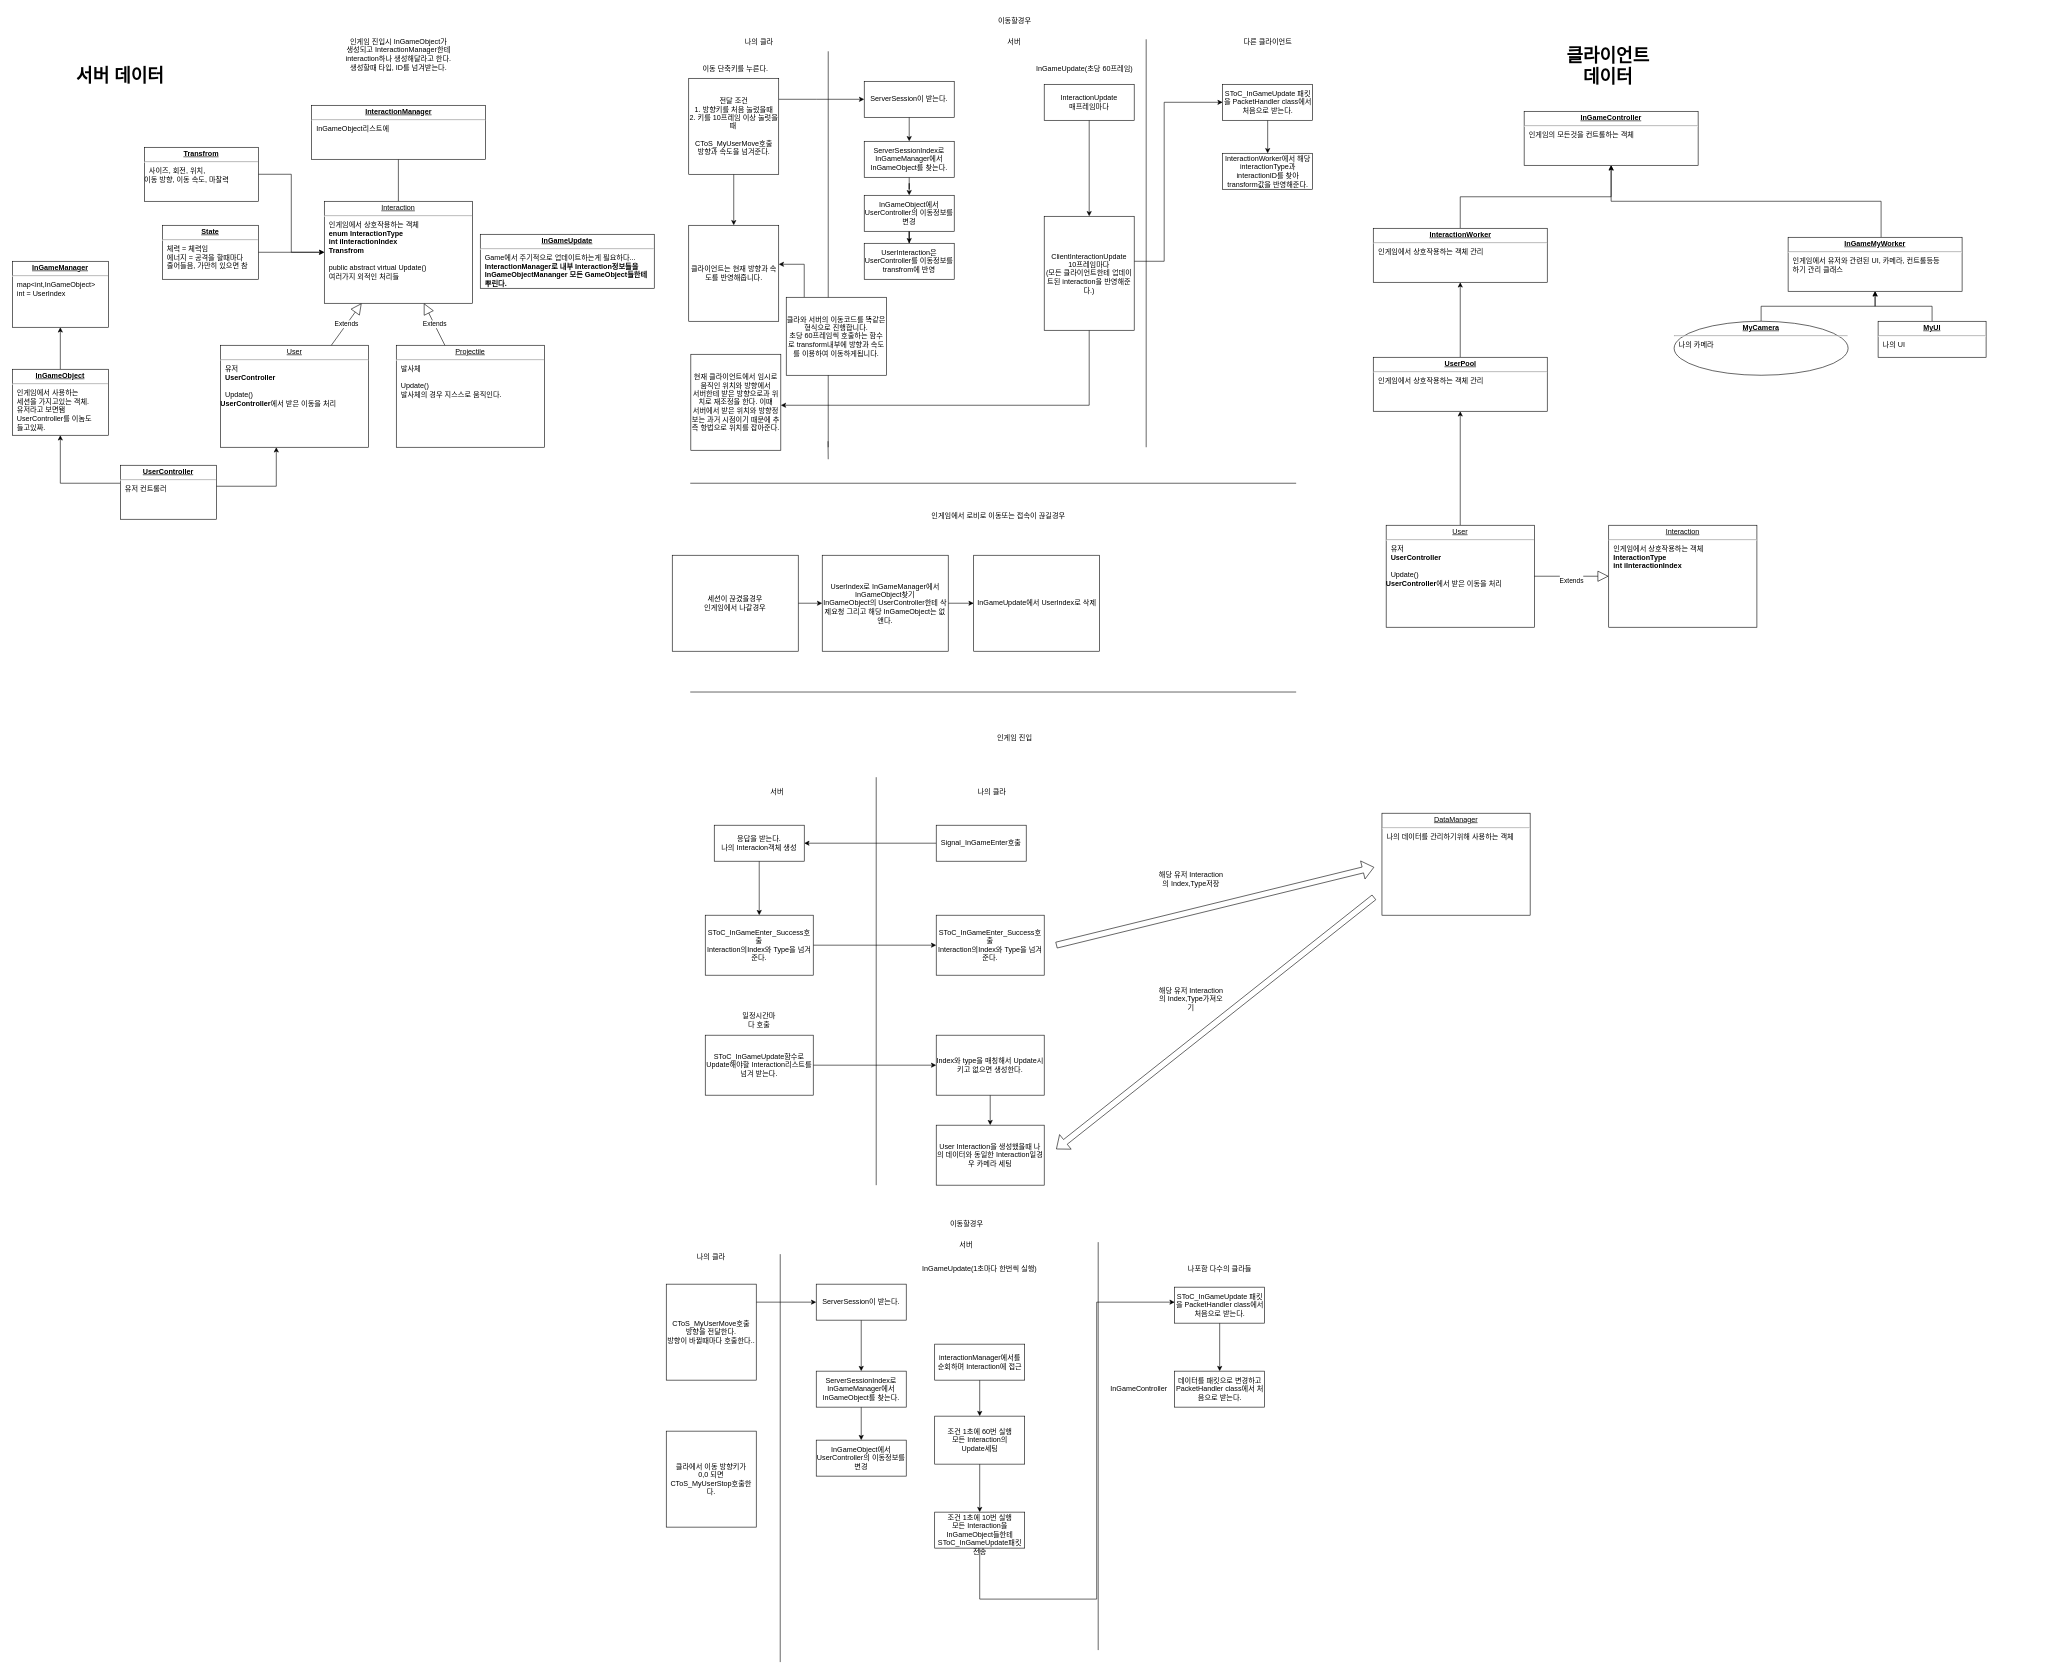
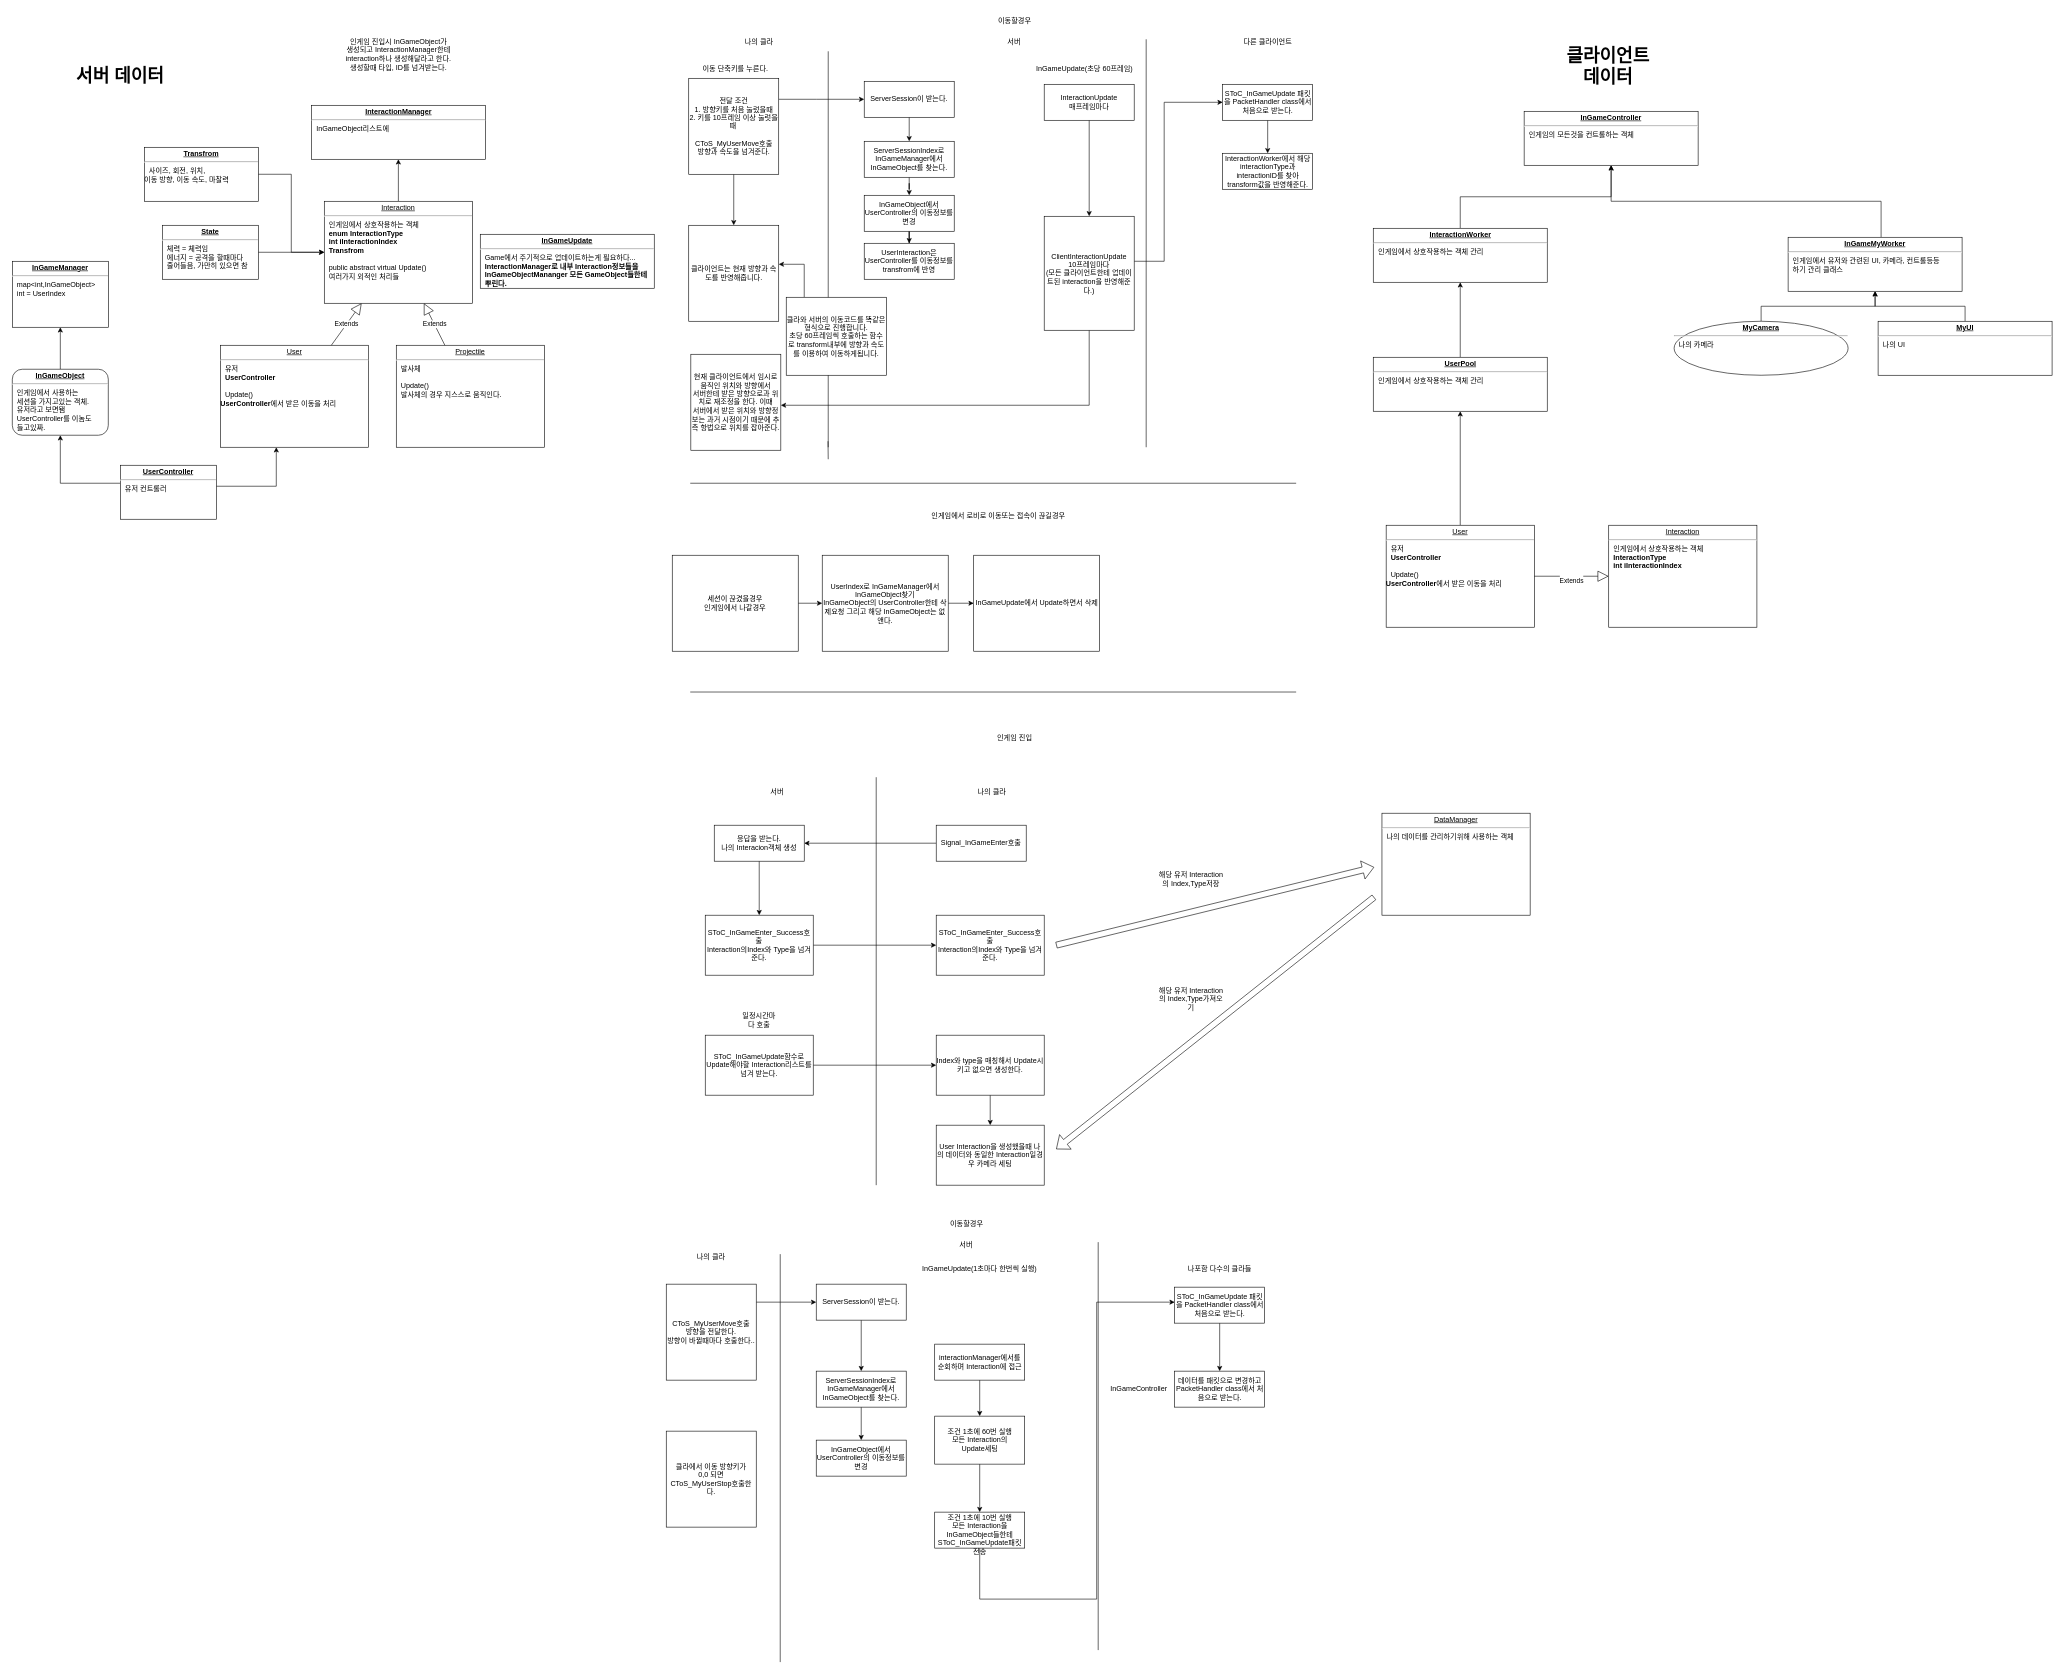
- <mxCell id="4" style="edgeStyle=orthogonalEdgeStyle;rounded=0;orthogonalLoop=1;jettySize=auto;html=1;endArrow=none;" parent="1" source="5" target="6" edge="1"><mxGeometry relative="1" as="geometry" /></mxCell>
+ <mxCell id="4" style="edgeStyle=orthogonalEdgeStyle;rounded=0;orthogonalLoop=1;jettySize=auto;html=1;" parent="1" source="5" target="6" edge="1"><mxGeometry relative="1" as="geometry" /></mxCell>
- <mxCell id="79" value="&lt;p style=&quot;margin: 4px 0px 0px; text-align: center;&quot;&gt;&lt;b&gt;&lt;u&gt;MyUI&lt;/u&gt;&lt;/b&gt;&lt;/p&gt;&lt;hr&gt;&lt;p style=&quot;margin:0px;margin-left:8px;&quot;&gt;나의 UI&lt;/p&gt;" style="verticalAlign=top;align=left;overflow=fill;fontSize=12;fontFamily=Helvetica;html=1;" parent="1" vertex="1"><mxGeometry x="3130" y="535" width="180" height="60" as="geometry" /></mxCell>
+ <mxCell id="79" value="&lt;p style=&quot;margin: 4px 0px 0px; text-align: center;&quot;&gt;&lt;b&gt;&lt;u&gt;MyUI&lt;/u&gt;&lt;/b&gt;&lt;/p&gt;&lt;hr&gt;&lt;p style=&quot;margin:0px;margin-left:8px;&quot;&gt;나의 UI&lt;/p&gt;" style="verticalAlign=top;align=left;overflow=fill;fontSize=12;fontFamily=Helvetica;html=1;" parent="1" vertex="1"><mxGeometry x="3130" y="535" width="290" height="90" as="geometry" /></mxCell>
- <mxCell id="3" value="&lt;p style=&quot;margin:0px;margin-top:4px;text-align:center;text-decoration:underline;&quot;&gt;&lt;b&gt;InGameObject&lt;/b&gt;&lt;/p&gt;&lt;hr&gt;&lt;p style=&quot;margin:0px;margin-left:8px;&quot;&gt;인게임에서 사용하는&amp;nbsp;&lt;/p&gt;&lt;p style=&quot;margin:0px;margin-left:8px;&quot;&gt;세션을 가지고있는 객체.&lt;/p&gt;&lt;p style=&quot;margin:0px;margin-left:8px;&quot;&gt;유저라고 보면됌&lt;/p&gt;&lt;p style=&quot;margin:0px;margin-left:8px;&quot;&gt;UserController를 이놈도&lt;/p&gt;&lt;p style=&quot;margin:0px;margin-left:8px;&quot;&gt;들고있짜.&lt;/p&gt;" style="verticalAlign=top;align=left;overflow=fill;fontSize=12;fontFamily=Helvetica;html=1;" parent="1" vertex="1"><mxGeometry x="20" y="615" width="160" height="110" as="geometry" /></mxCell>
+ <mxCell id="3" value="&lt;p style=&quot;margin:0px;margin-top:4px;text-align:center;text-decoration:underline;&quot;&gt;&lt;b&gt;InGameObject&lt;/b&gt;&lt;/p&gt;&lt;hr&gt;&lt;p style=&quot;margin:0px;margin-left:8px;&quot;&gt;인게임에서 사용하는&amp;nbsp;&lt;/p&gt;&lt;p style=&quot;margin:0px;margin-left:8px;&quot;&gt;세션을 가지고있는 객체.&lt;/p&gt;&lt;p style=&quot;margin:0px;margin-left:8px;&quot;&gt;유저라고 보면됌&lt;/p&gt;&lt;p style=&quot;margin:0px;margin-left:8px;&quot;&gt;UserController를 이놈도&lt;/p&gt;&lt;p style=&quot;margin:0px;margin-left:8px;&quot;&gt;들고있짜.&lt;/p&gt;" style="verticalAlign=top;align=left;overflow=fill;fontSize=12;fontFamily=Helvetica;html=1;rounded=1;" parent="1" vertex="1"><mxGeometry x="20" y="615" width="160" height="110" as="geometry" /></mxCell>
- <mxCell id="35" value="InGameUpdate에서 UserIndex로 삭제" style="rounded=0;whiteSpace=wrap;html=1;" parent="1" vertex="1"><mxGeometry x="1622.5" y="925" width="210" height="160" as="geometry" /></mxCell>
+ <mxCell id="35" value="InGameUpdate에서 Update하면서 삭제" style="rounded=0;whiteSpace=wrap;html=1;" parent="1" vertex="1"><mxGeometry x="1622.5" y="925" width="210" height="160" as="geometry" /></mxCell>
